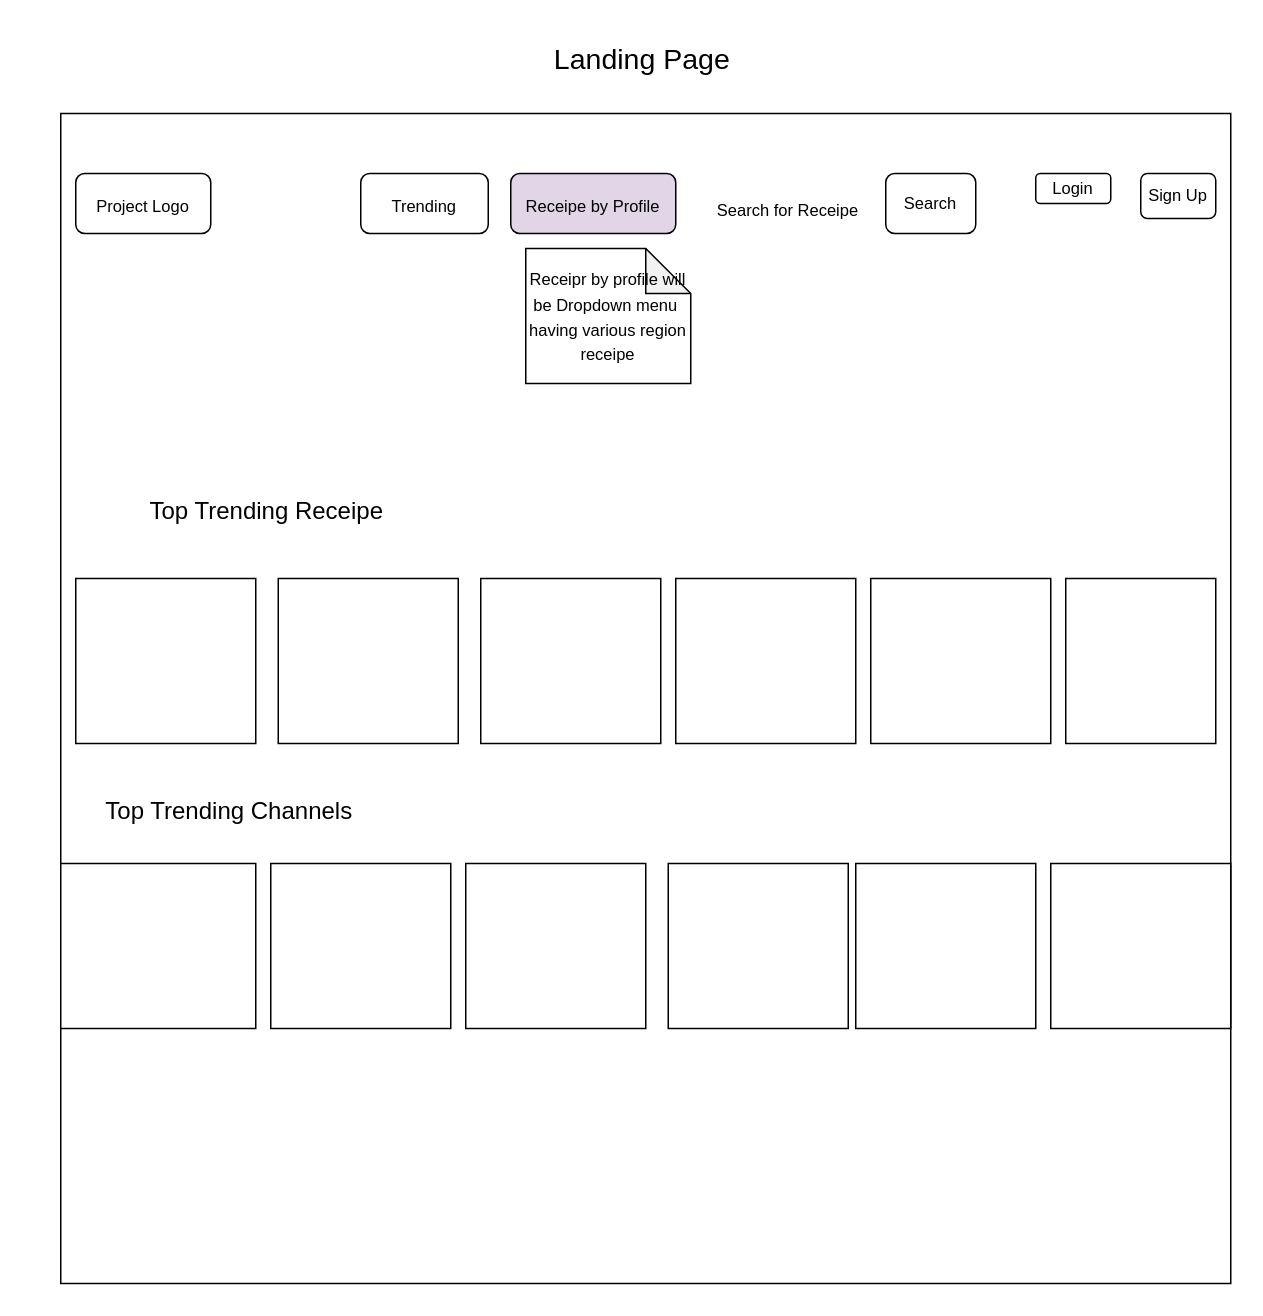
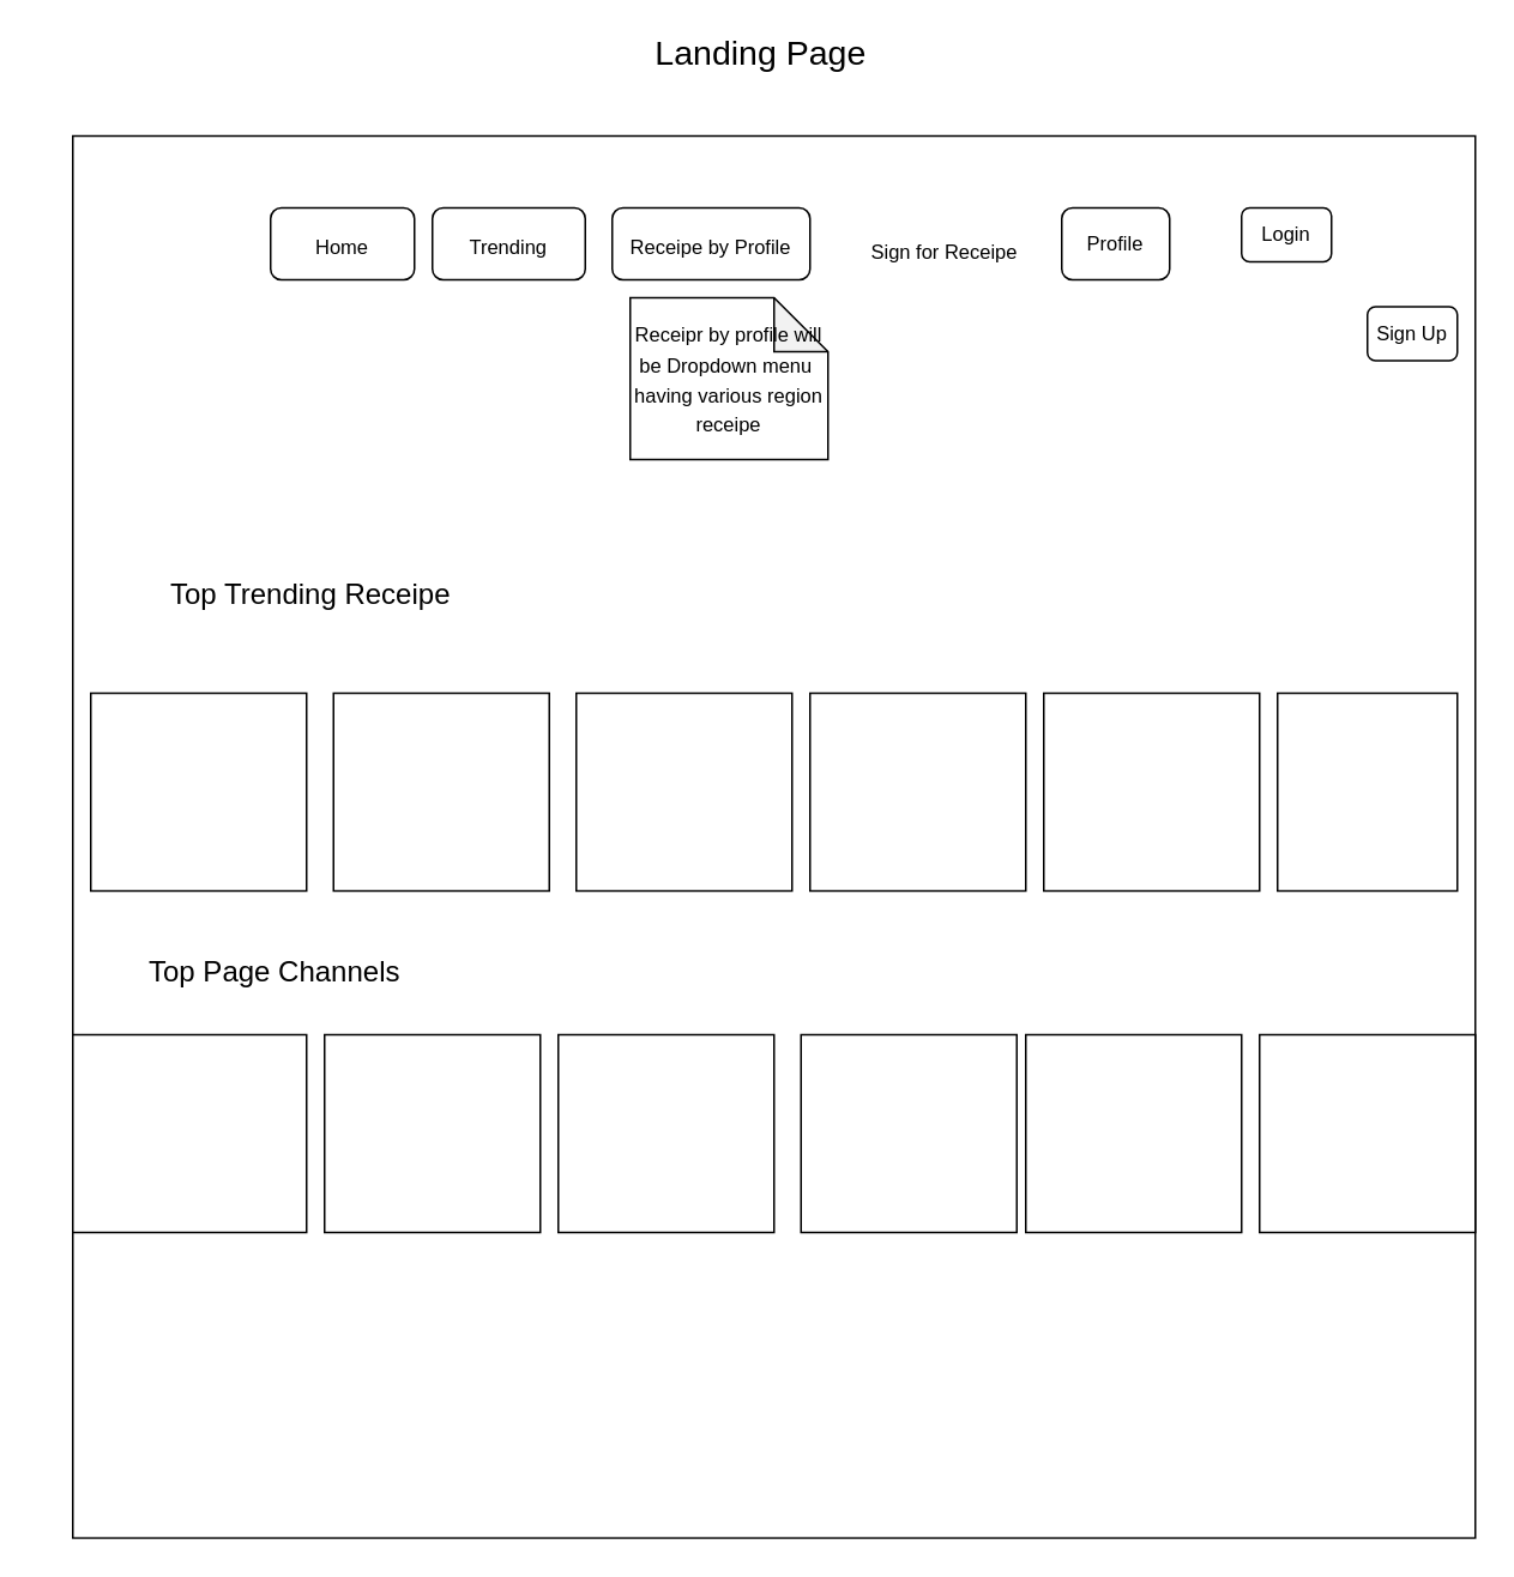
- <mxCell id="3" value="&lt;font style=&quot;font-size: 19px;&quot;&gt;Landing Page&amp;nbsp;&lt;/font&gt;" style="text;html=1;align=center;verticalAlign=middle;resizable=0;points=[];autosize=1;strokeColor=none;fillColor=none;" vertex="1" parent="1"><mxGeometry x="355" y="20" width="150" height="40" as="geometry" /></mxCell>
+ <mxCell id="3" value="&lt;font style=&quot;font-size: 19px;&quot;&gt;Landing Page&amp;nbsp;&lt;/font&gt;" style="text;html=1;align=center;verticalAlign=middle;resizable=0;points=[];autosize=1;strokeColor=none;fillColor=none;" vertex="1" parent="1"><mxGeometry x="350" y="10" width="150" height="40" as="geometry" /></mxCell>
- <mxCell id="11" value="Login" style="rounded=1;whiteSpace=wrap;html=1;fontSize=11;" vertex="1" parent="1"><mxGeometry x="690" y="115" width="50" height="20" as="geometry" /></mxCell>
+ <mxCell id="11" value="Login" style="rounded=1;whiteSpace=wrap;html=1;fontSize=11;" vertex="1" parent="1"><mxGeometry x="690" y="115" width="50" height="30" as="geometry" /></mxCell>
- <mxCell id="12" value="Sign Up" style="rounded=1;whiteSpace=wrap;html=1;fontSize=11;" vertex="1" parent="1"><mxGeometry x="760" y="115" width="50" height="30" as="geometry" /></mxCell>
+ <mxCell id="12" value="Sign Up" style="rounded=1;whiteSpace=wrap;html=1;fontSize=11;" vertex="1" parent="1"><mxGeometry x="760" y="170" width="50" height="30" as="geometry" /></mxCell>
- <mxCell id="4" value="&lt;font style=&quot;font-size: 11px;&quot;&gt;Project Logo&lt;/font&gt;" style="rounded=1;whiteSpace=wrap;html=1;fontSize=19;" vertex="1" parent="1"><mxGeometry x="50" y="115" width="90" height="40" as="geometry" /></mxCell>
+ <mxCell id="5" value="&lt;font style=&quot;font-size: 11px;&quot;&gt;Home&lt;/font&gt;" style="rounded=1;whiteSpace=wrap;html=1;fontSize=19;" vertex="1" parent="1"><mxGeometry x="150" y="115" width="80" height="40" as="geometry" /></mxCell>
- <mxCell id="7" value="&lt;font style=&quot;font-size: 11px;&quot;&gt;Receipe by Profile&lt;/font&gt;" style="rounded=1;whiteSpace=wrap;html=1;fontSize=19;fillColor=#e1d5e7;" vertex="1" parent="1"><mxGeometry x="340" y="115" width="110" height="40" as="geometry" /></mxCell>
+ <mxCell id="7" value="&lt;font style=&quot;font-size: 11px;&quot;&gt;Receipe by Profile&lt;/font&gt;" style="rounded=1;whiteSpace=wrap;html=1;fontSize=19;" vertex="1" parent="1"><mxGeometry x="340" y="115" width="110" height="40" as="geometry" /></mxCell>
- <mxCell id="9" value="Search" style="rounded=1;whiteSpace=wrap;html=1;fontSize=11;" vertex="1" parent="1"><mxGeometry x="590" y="115" width="60" height="40" as="geometry" /></mxCell>
+ <mxCell id="9" value="Profile" style="rounded=1;whiteSpace=wrap;html=1;fontSize=11;" vertex="1" parent="1"><mxGeometry x="590" y="115" width="60" height="40" as="geometry" /></mxCell>
- <mxCell id="10" value="Search for Receipe" style="text;html=1;strokeColor=none;fillColor=none;align=center;verticalAlign=middle;whiteSpace=wrap;rounded=0;fontSize=11;" vertex="1" parent="1"><mxGeometry x="470" y="115" width="110" height="50" as="geometry" /></mxCell>
+ <mxCell id="10" value="Sign for Receipe" style="text;html=1;strokeColor=none;fillColor=none;align=center;verticalAlign=middle;whiteSpace=wrap;rounded=0;fontSize=11;" vertex="1" parent="1"><mxGeometry x="470" y="115" width="110" height="50" as="geometry" /></mxCell>
- <mxCell id="13" value="&lt;font style=&quot;font-size: 16px;&quot;&gt;Top Trending Receipe&lt;/font&gt;" style="text;html=1;strokeColor=none;fillColor=none;align=center;verticalAlign=middle;whiteSpace=wrap;rounded=0;fontSize=11;" vertex="1" parent="1"><mxGeometry x="45" y="325" width="265" height="30" as="geometry" /></mxCell>
+ <mxCell id="13" value="&lt;font style=&quot;font-size: 16px;&quot;&gt;Top Trending Receipe&lt;/font&gt;" style="text;html=1;strokeColor=none;fillColor=none;align=center;verticalAlign=middle;whiteSpace=wrap;rounded=0;fontSize=11;" vertex="1" parent="1"><mxGeometry x="40" y="315" width="265" height="30" as="geometry" /></mxCell>
- <mxCell id="20" value="&lt;font style=&quot;font-size: 16px;&quot;&gt;Top Trending Channels&lt;/font&gt;" style="text;html=1;strokeColor=none;fillColor=none;align=center;verticalAlign=middle;whiteSpace=wrap;rounded=0;fontSize=11;" vertex="1" parent="1"><mxGeometry y="525" width="265" height="30" as="geometry" x="20" /></mxCell>
+ <mxCell id="20" value="&lt;font style=&quot;font-size: 16px;&quot;&gt;Top Page Channels&lt;/font&gt;" style="text;html=1;strokeColor=none;fillColor=none;align=center;verticalAlign=middle;whiteSpace=wrap;rounded=0;fontSize=11;" vertex="1" parent="1"><mxGeometry y="525" width="265" height="30" as="geometry" x="20" /></mxCell>
